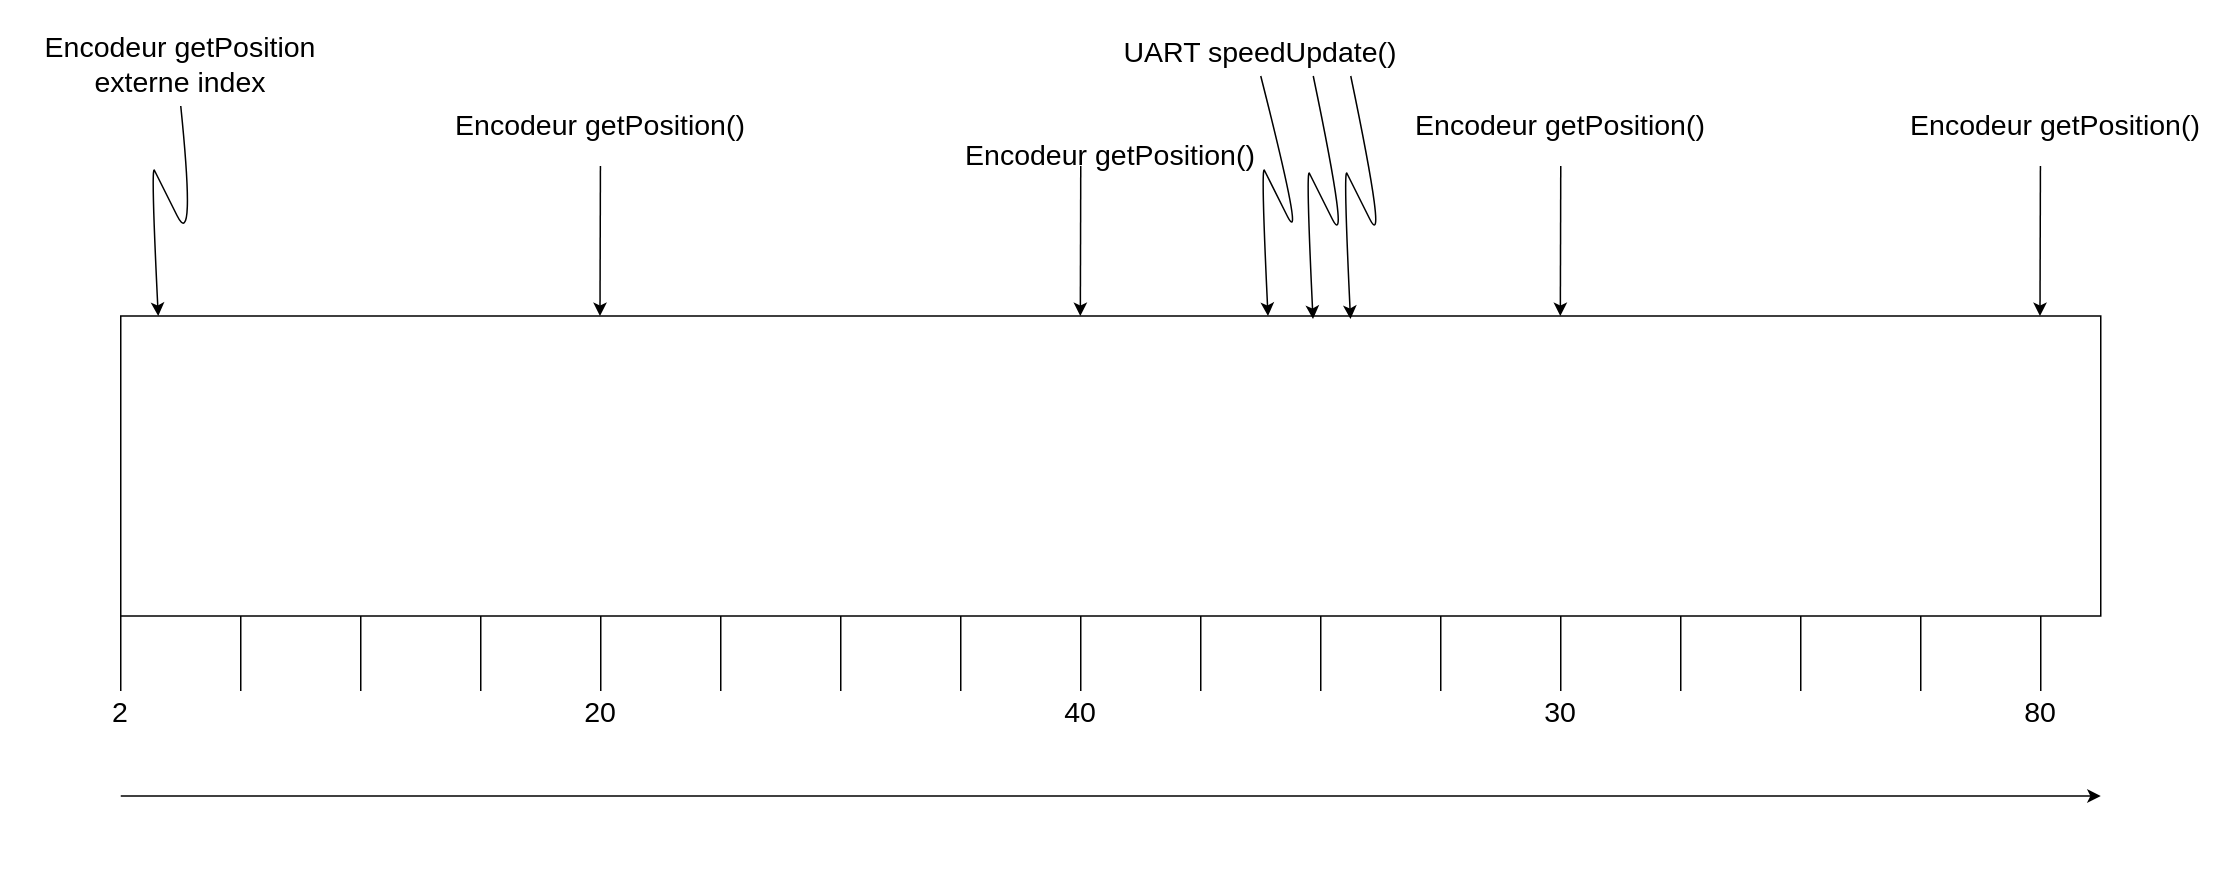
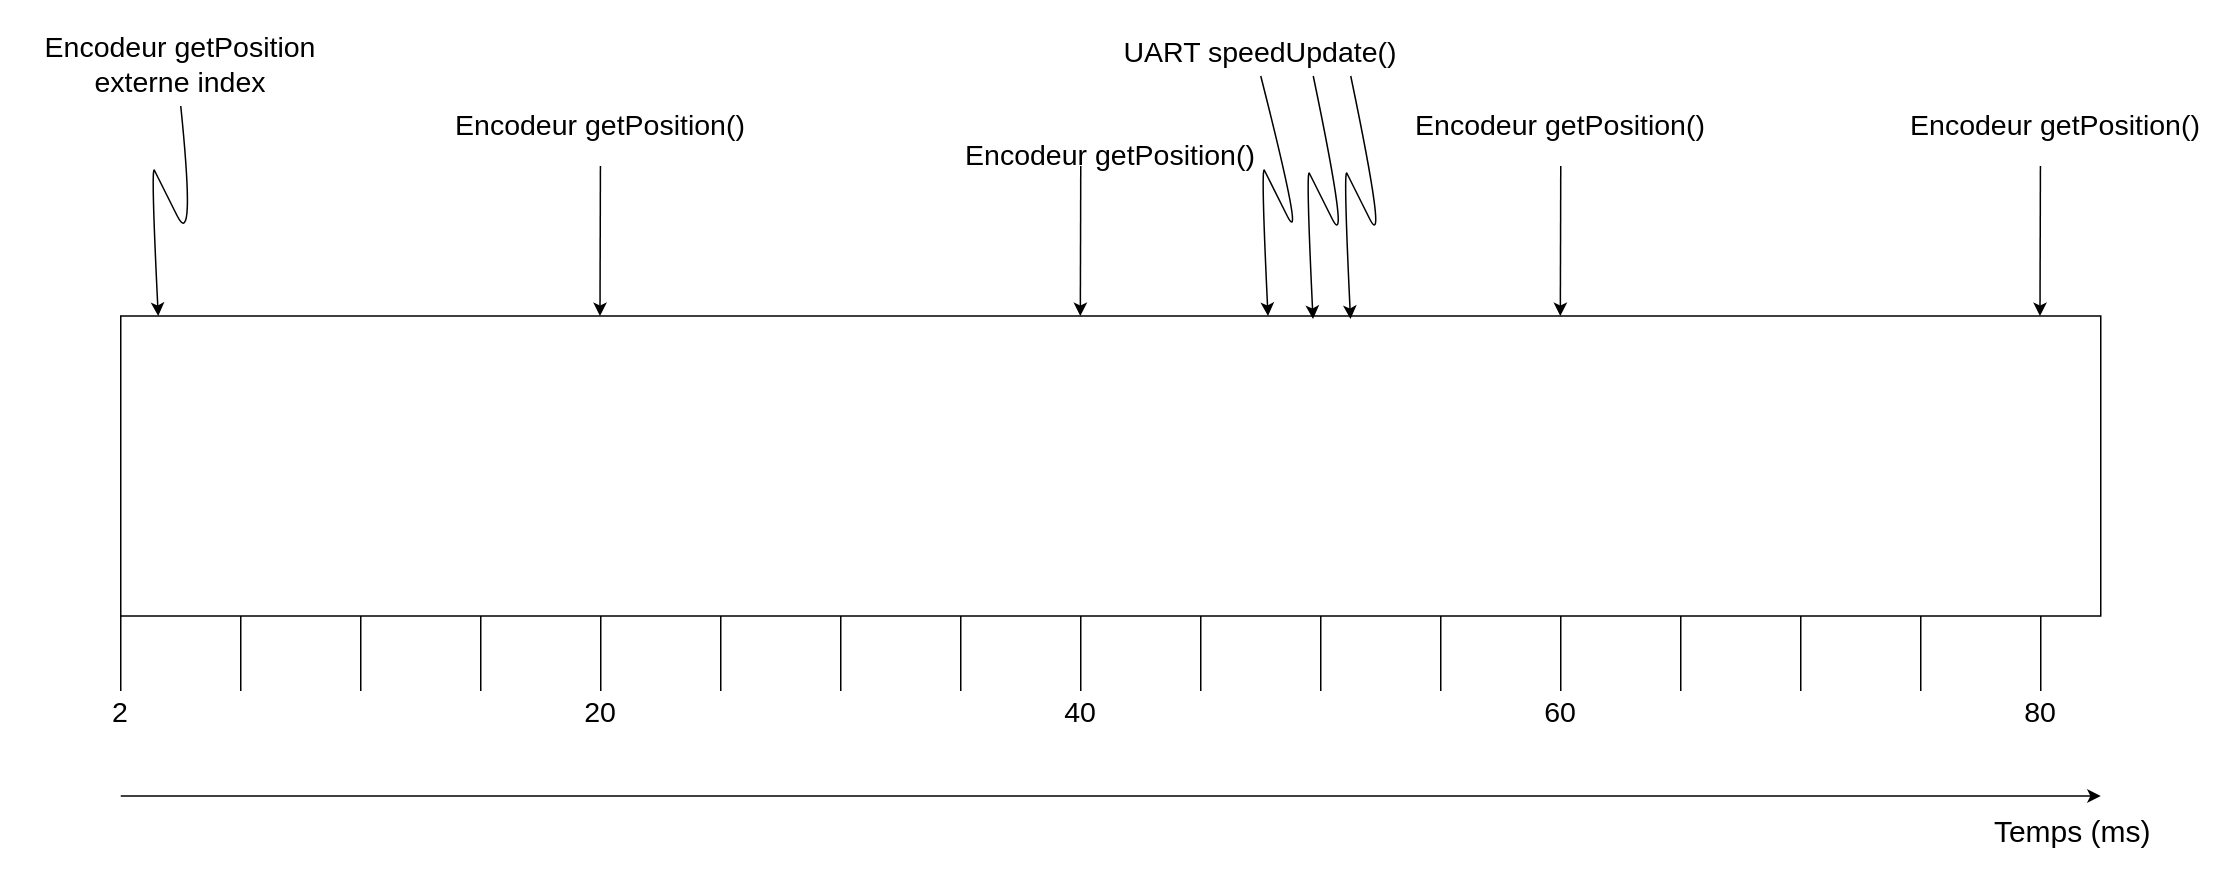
- <mxCell id="35" value="&lt;div&gt;&lt;font style=&quot;font-size: 19px&quot;&gt;30&lt;/font&gt;&lt;/div&gt;" style="text;html=1;strokeColor=none;fillColor=none;align=center;verticalAlign=middle;whiteSpace=wrap;rounded=0;" vertex="1" parent="1"><mxGeometry x="1010" y="460" width="60" height="30" as="geometry" /></mxCell>
+ <mxCell id="35" value="&lt;div&gt;&lt;font style=&quot;font-size: 19px&quot;&gt;60&lt;/font&gt;&lt;/div&gt;" style="text;html=1;strokeColor=none;fillColor=none;align=center;verticalAlign=middle;whiteSpace=wrap;rounded=0;" vertex="1" parent="1"><mxGeometry x="1010" y="460" width="60" height="30" as="geometry" /></mxCell>
+ <mxCell id="22" value="&lt;div style=&quot;font-size: 20px&quot;&gt;&lt;font style=&quot;font-size: 20px&quot;&gt;Temps (ms)&lt;/font&gt;&lt;/div&gt;&lt;div style=&quot;font-size: 20px&quot;&gt;&lt;font style=&quot;font-size: 20px&quot;&gt;&lt;br&gt;&lt;/font&gt;&lt;/div&gt;" style="text;html=1;strokeColor=none;fillColor=none;align=center;verticalAlign=middle;whiteSpace=wrap;rounded=0;" vertex="1" parent="1"><mxGeometry x="1320" y="555" width="123" height="20" as="geometry" /></mxCell>
